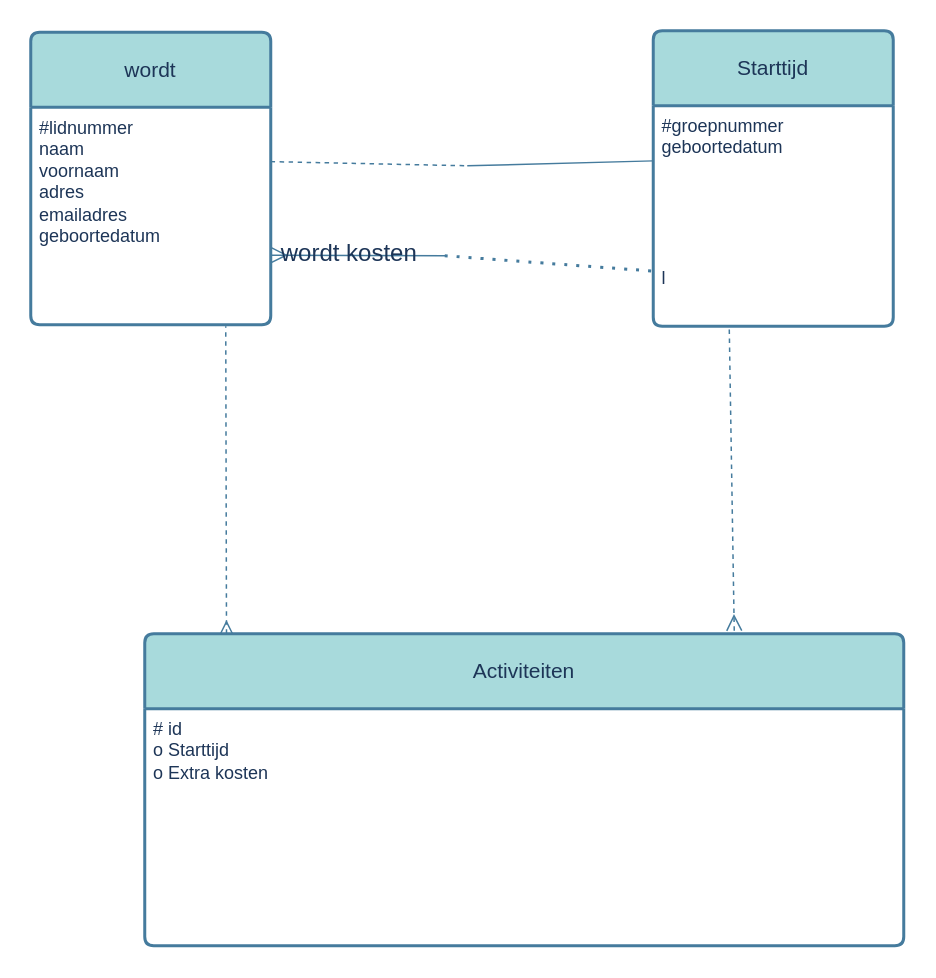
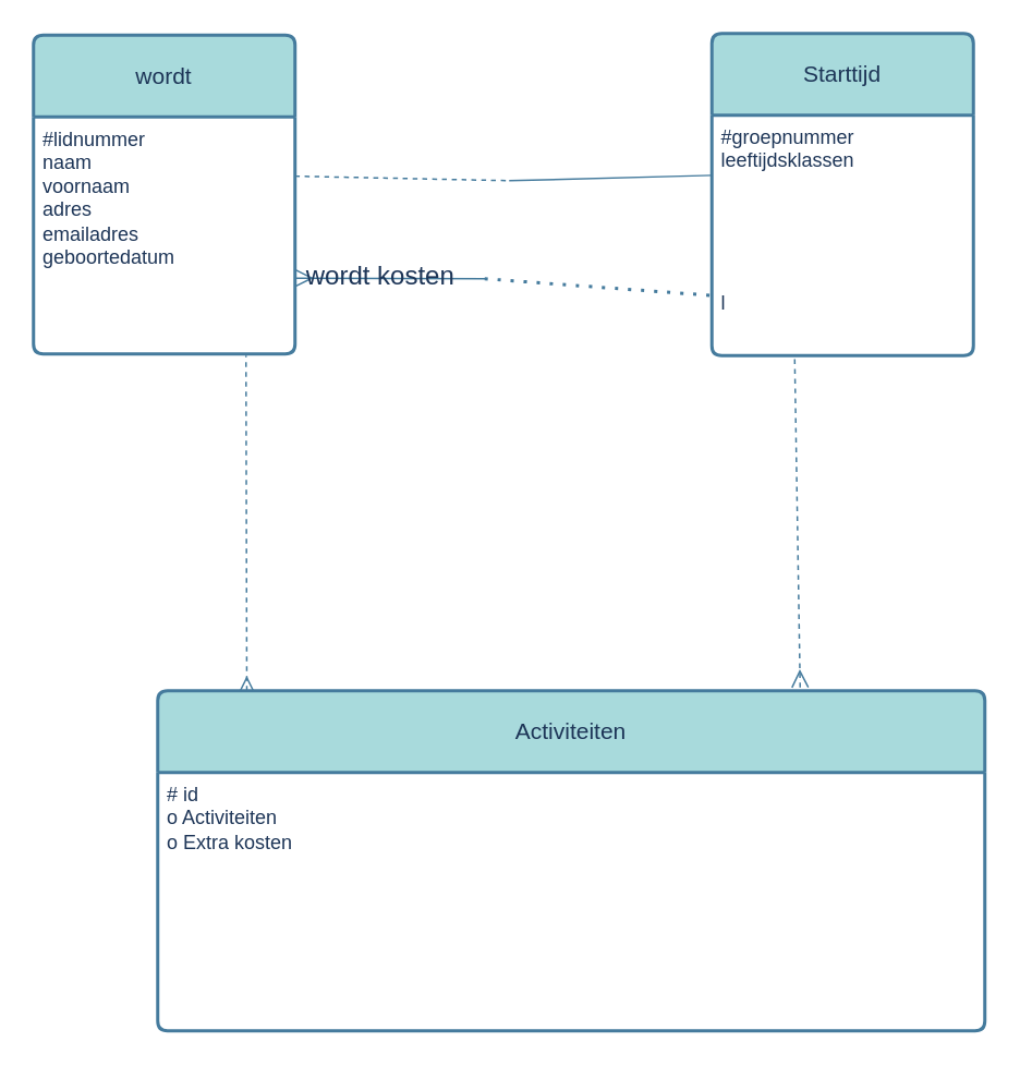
- <mxCell id="5" value="&lt;div&gt;#groepnummer&lt;/div&gt;geboortedatum&lt;div&gt;&lt;br&gt;&lt;/div&gt;&lt;div&gt;&lt;br&gt;&lt;/div&gt;&lt;div&gt;&lt;br&gt;&lt;/div&gt;&lt;div&gt;&lt;br&gt;&lt;/div&gt;&lt;div&gt;&lt;br&gt;&lt;/div&gt;&lt;div&gt;l&lt;/div&gt;" style="align=left;strokeColor=none;fillColor=none;spacingLeft=4;fontSize=12;verticalAlign=top;resizable=0;rotatable=0;part=1;html=1;labelBackgroundColor=none;fontColor=#1D3557;" vertex="1" parent="4"><mxGeometry y="50" width="160" height="147" as="geometry" /></mxCell>
+ <mxCell id="5" value="&lt;div&gt;#groepnummer&lt;/div&gt;leeftijdsklassen&lt;div&gt;&lt;br&gt;&lt;/div&gt;&lt;div&gt;&lt;br&gt;&lt;/div&gt;&lt;div&gt;&lt;br&gt;&lt;/div&gt;&lt;div&gt;&lt;br&gt;&lt;/div&gt;&lt;div&gt;&lt;br&gt;&lt;/div&gt;&lt;div&gt;l&lt;/div&gt;" style="align=left;strokeColor=none;fillColor=none;spacingLeft=4;fontSize=12;verticalAlign=top;resizable=0;rotatable=0;part=1;html=1;labelBackgroundColor=none;fontColor=#1D3557;" vertex="1" parent="4"><mxGeometry y="50" width="160" height="147" as="geometry" /></mxCell>
- <mxCell id="7" value="# id&lt;div&gt;o Starttijd&lt;/div&gt;&lt;div&gt;o Extra kosten&lt;/div&gt;" style="align=left;strokeColor=none;fillColor=none;spacingLeft=4;fontSize=12;verticalAlign=top;resizable=0;rotatable=0;part=1;html=1;labelBackgroundColor=none;fontColor=#1D3557;" vertex="1" parent="6"><mxGeometry y="50" width="506" height="148" as="geometry" /></mxCell>
+ <mxCell id="7" value="# id&lt;div&gt;o Activiteiten&lt;/div&gt;&lt;div&gt;o Extra kosten&lt;/div&gt;" style="align=left;strokeColor=none;fillColor=none;spacingLeft=4;fontSize=12;verticalAlign=top;resizable=0;rotatable=0;part=1;html=1;labelBackgroundColor=none;fontColor=#1D3557;" vertex="1" parent="6"><mxGeometry y="50" width="506" height="148" as="geometry" /></mxCell>
